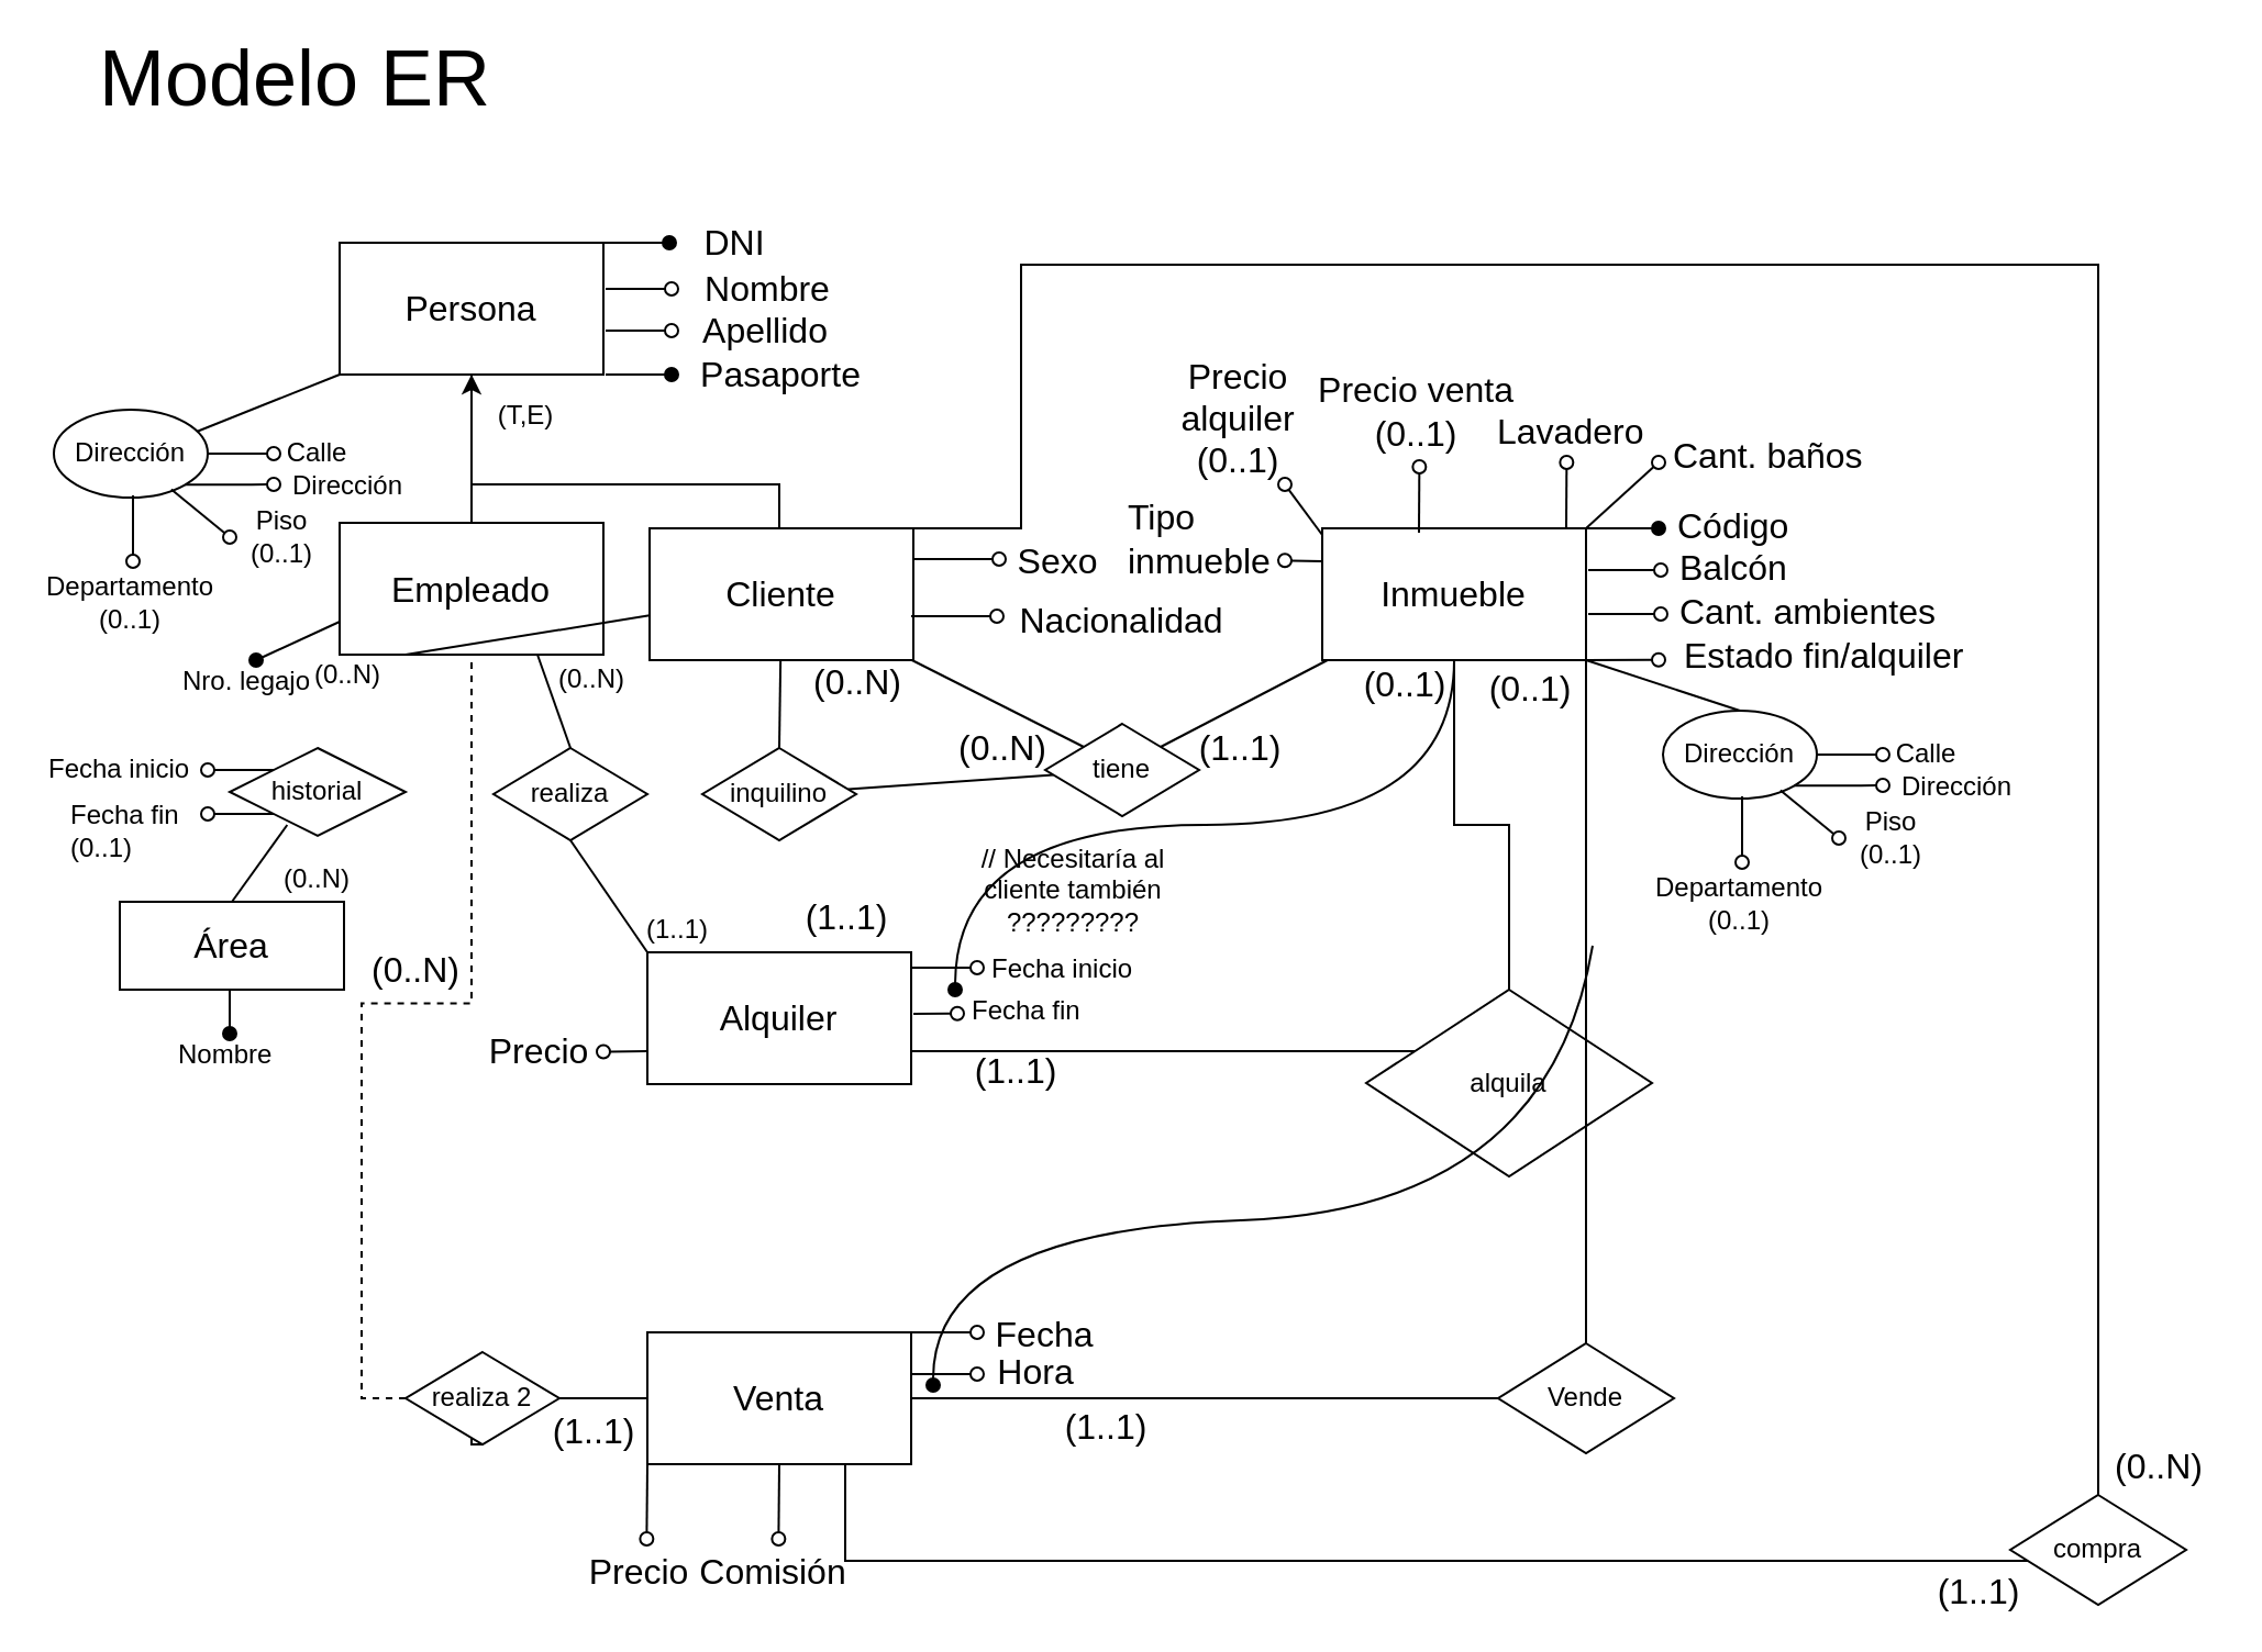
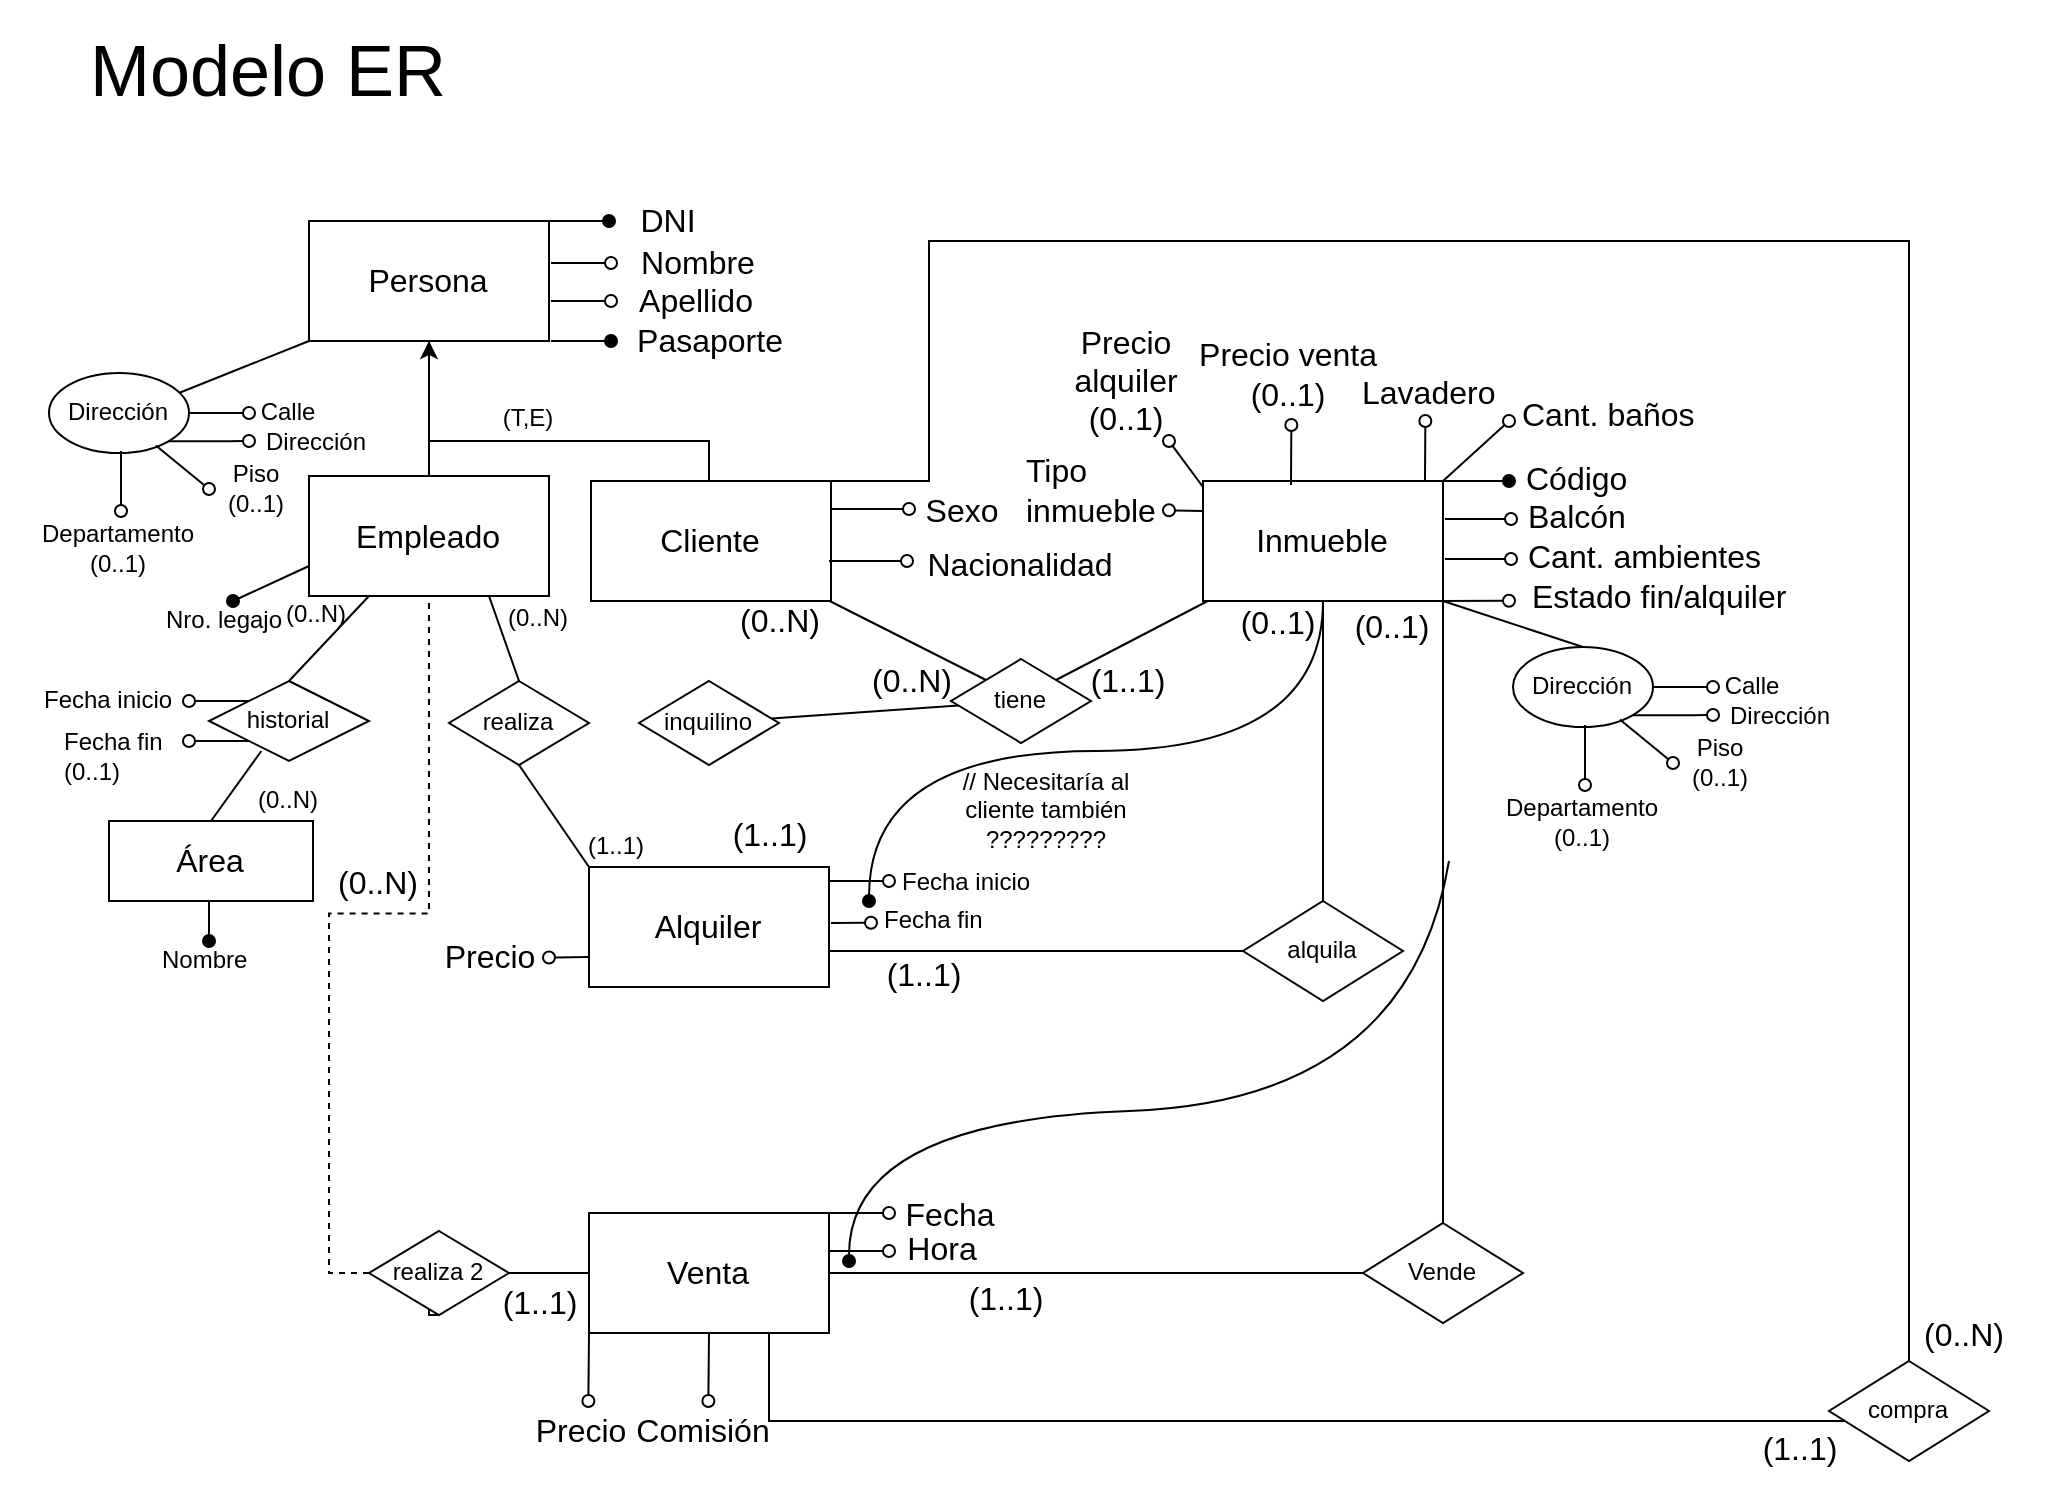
- <mxCell id="126" value="(T,E)" style="text;html=1;strokeColor=none;fillColor=none;align=center;verticalAlign=middle;whiteSpace=wrap;rounded=0;" vertex="1" parent="1"><mxGeometry x="216" y="177" width="46" height="23" as="geometry" /></mxCell>
+ <mxCell id="126" value="(T,E)" style="text;html=1;strokeColor=none;fillColor=none;align=center;verticalAlign=middle;whiteSpace=wrap;rounded=0;" vertex="1" parent="1"><mxGeometry x="241" y="197" width="46" height="23" as="geometry" /></mxCell>
- <mxCell id="42" value="" style="edgeStyle=none;rounded=0;orthogonalLoop=1;jettySize=auto;html=1;exitX=0.25;exitY=1;exitDx=0;exitDy=0;endArrow=none;endFill=0;" edge="1" parent="1" source="35" target="28"><mxGeometry relative="1" as="geometry"><mxPoint x="184" y="297.5" as="sourcePoint" /><mxPoint x="112" y="410" as="targetPoint" /></mxGeometry></mxCell>
+ <mxCell id="42" value="" style="edgeStyle=none;rounded=0;orthogonalLoop=1;jettySize=auto;html=1;exitX=0.25;exitY=1;exitDx=0;exitDy=0;entryX=0.5;entryY=0;entryDx=0;entryDy=0;endArrow=none;endFill=0;" edge="1" parent="1" source="35" target="41"><mxGeometry relative="1" as="geometry"><mxPoint x="184" y="297.5" as="sourcePoint" /><mxPoint x="112" y="410" as="targetPoint" /></mxGeometry></mxCell>
- <mxCell id="26" style="edgeStyle=none;rounded=0;orthogonalLoop=1;jettySize=auto;html=1;entryX=0.5;entryY=0;entryDx=0;entryDy=0;endArrow=none;endFill=0;" edge="1" parent="1" source="28" target="89"><mxGeometry relative="1" as="geometry" /></mxCell>
- <mxCell id="101" value="// Necesitaría al cliente también ?????????" style="text;html=1;strokeColor=none;fillColor=none;align=center;verticalAlign=middle;whiteSpace=wrap;rounded=0;" vertex="1" parent="1"><mxGeometry x="432" y="390" width="111.75" height="30" as="geometry" /></mxCell>
+ <mxCell id="101" value="// Necesitaría al cliente también ?????????" style="text;html=1;strokeColor=none;fillColor=none;align=center;verticalAlign=middle;whiteSpace=wrap;rounded=0;" vertex="1" parent="1"><mxGeometry x="467" y="390" width="111.75" height="30" as="geometry" /></mxCell>
- <mxCell id="84" value="alquila" style="rhombus;whiteSpace=wrap;html=1;" vertex="1" parent="1"><mxGeometry x="621" y="450" width="130" height="85" as="geometry" /></mxCell>
+ <mxCell id="84" value="alquila" style="rhombus;whiteSpace=wrap;html=1;" vertex="1" parent="1"><mxGeometry x="621" y="450" width="80" height="50" as="geometry" /></mxCell>
